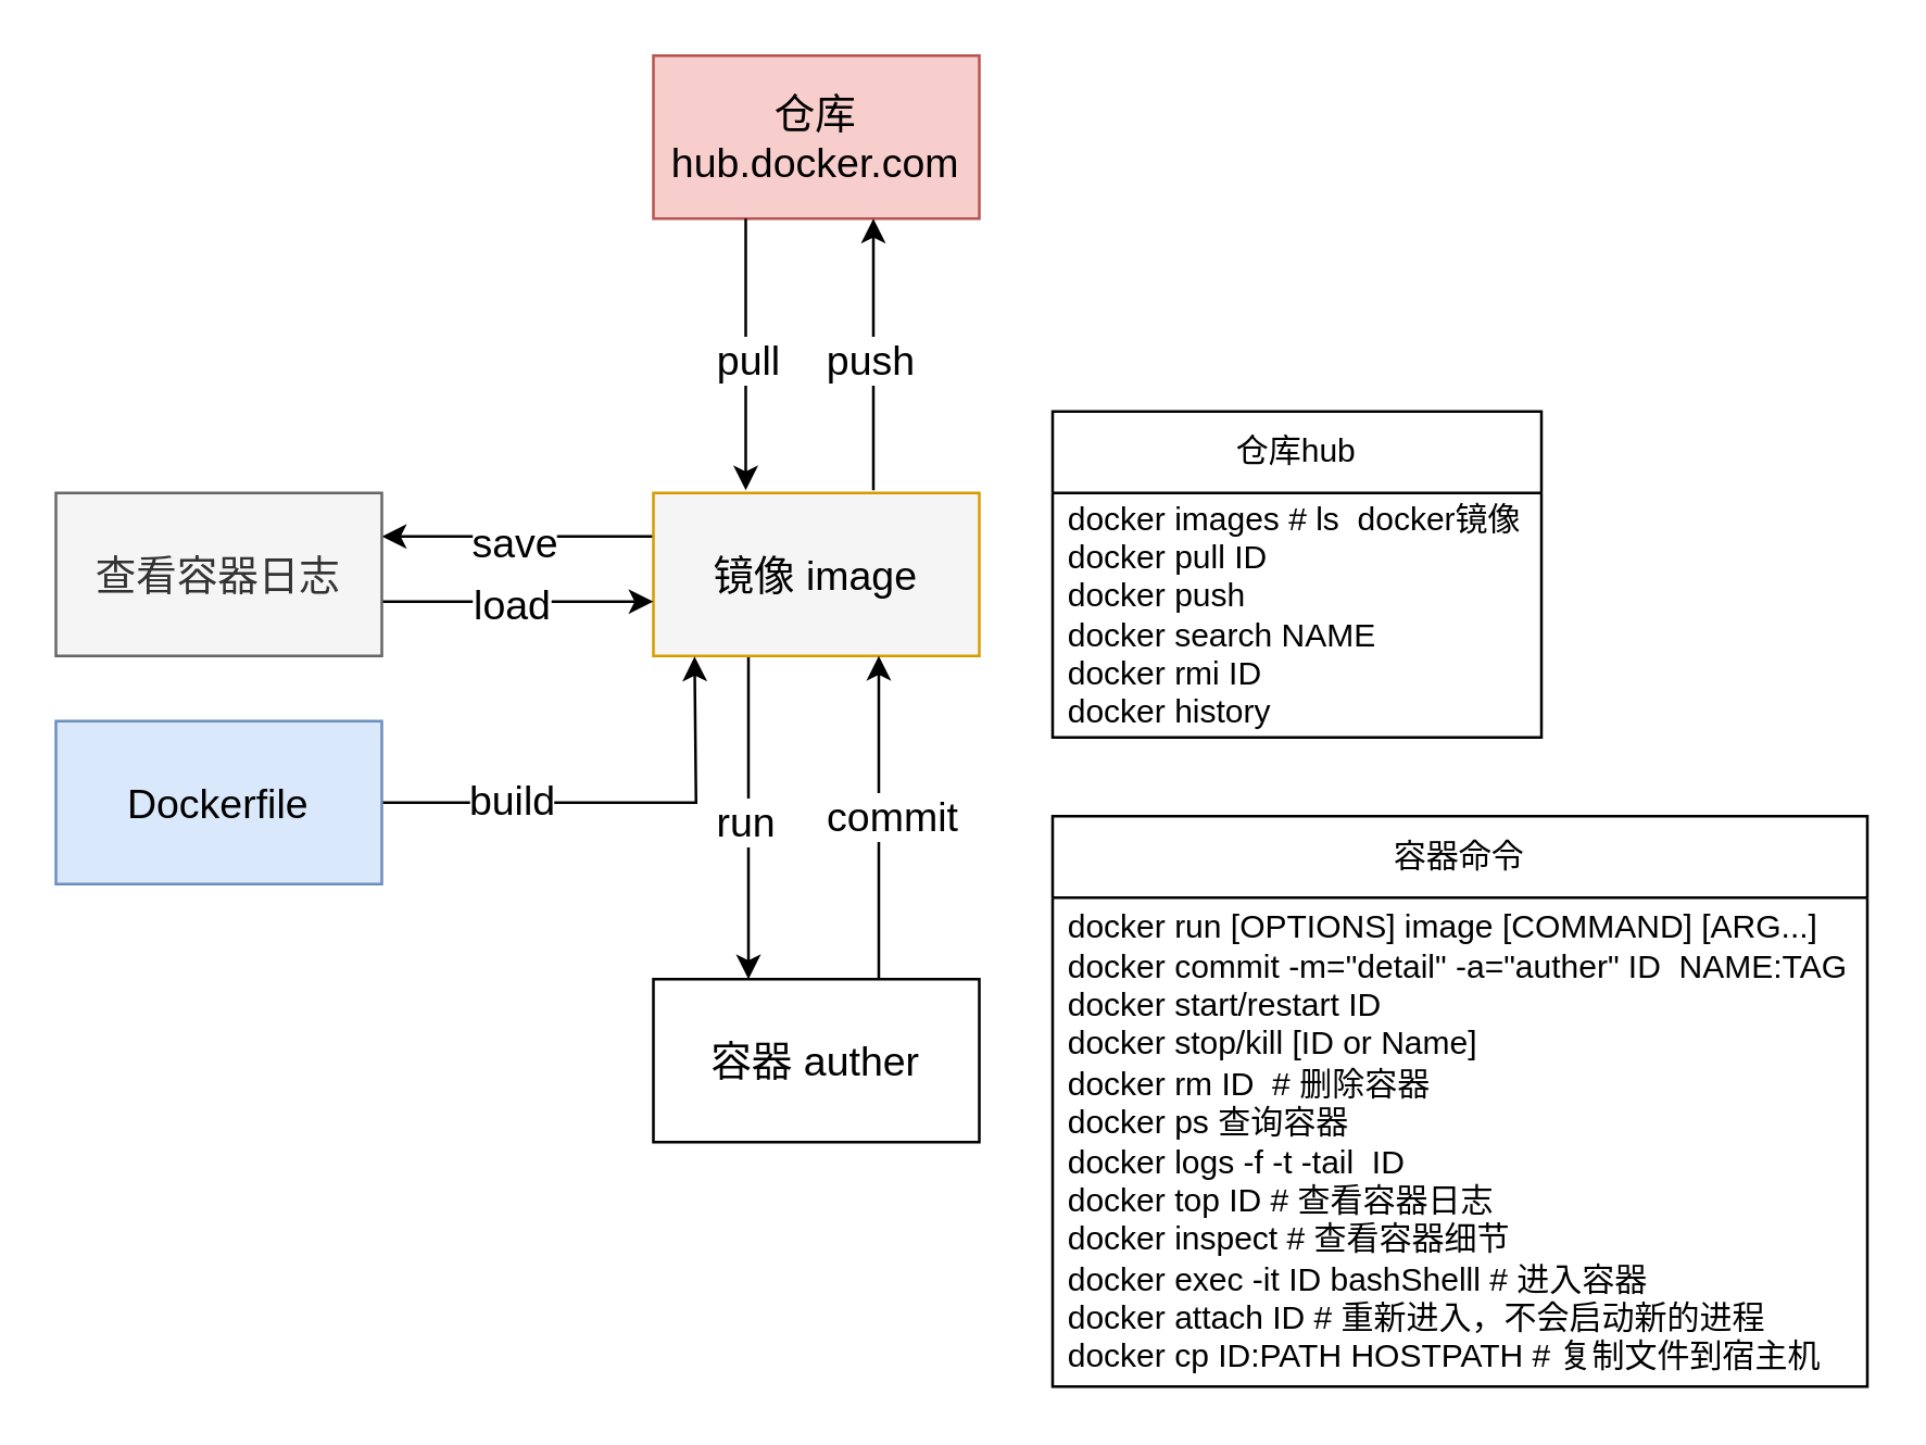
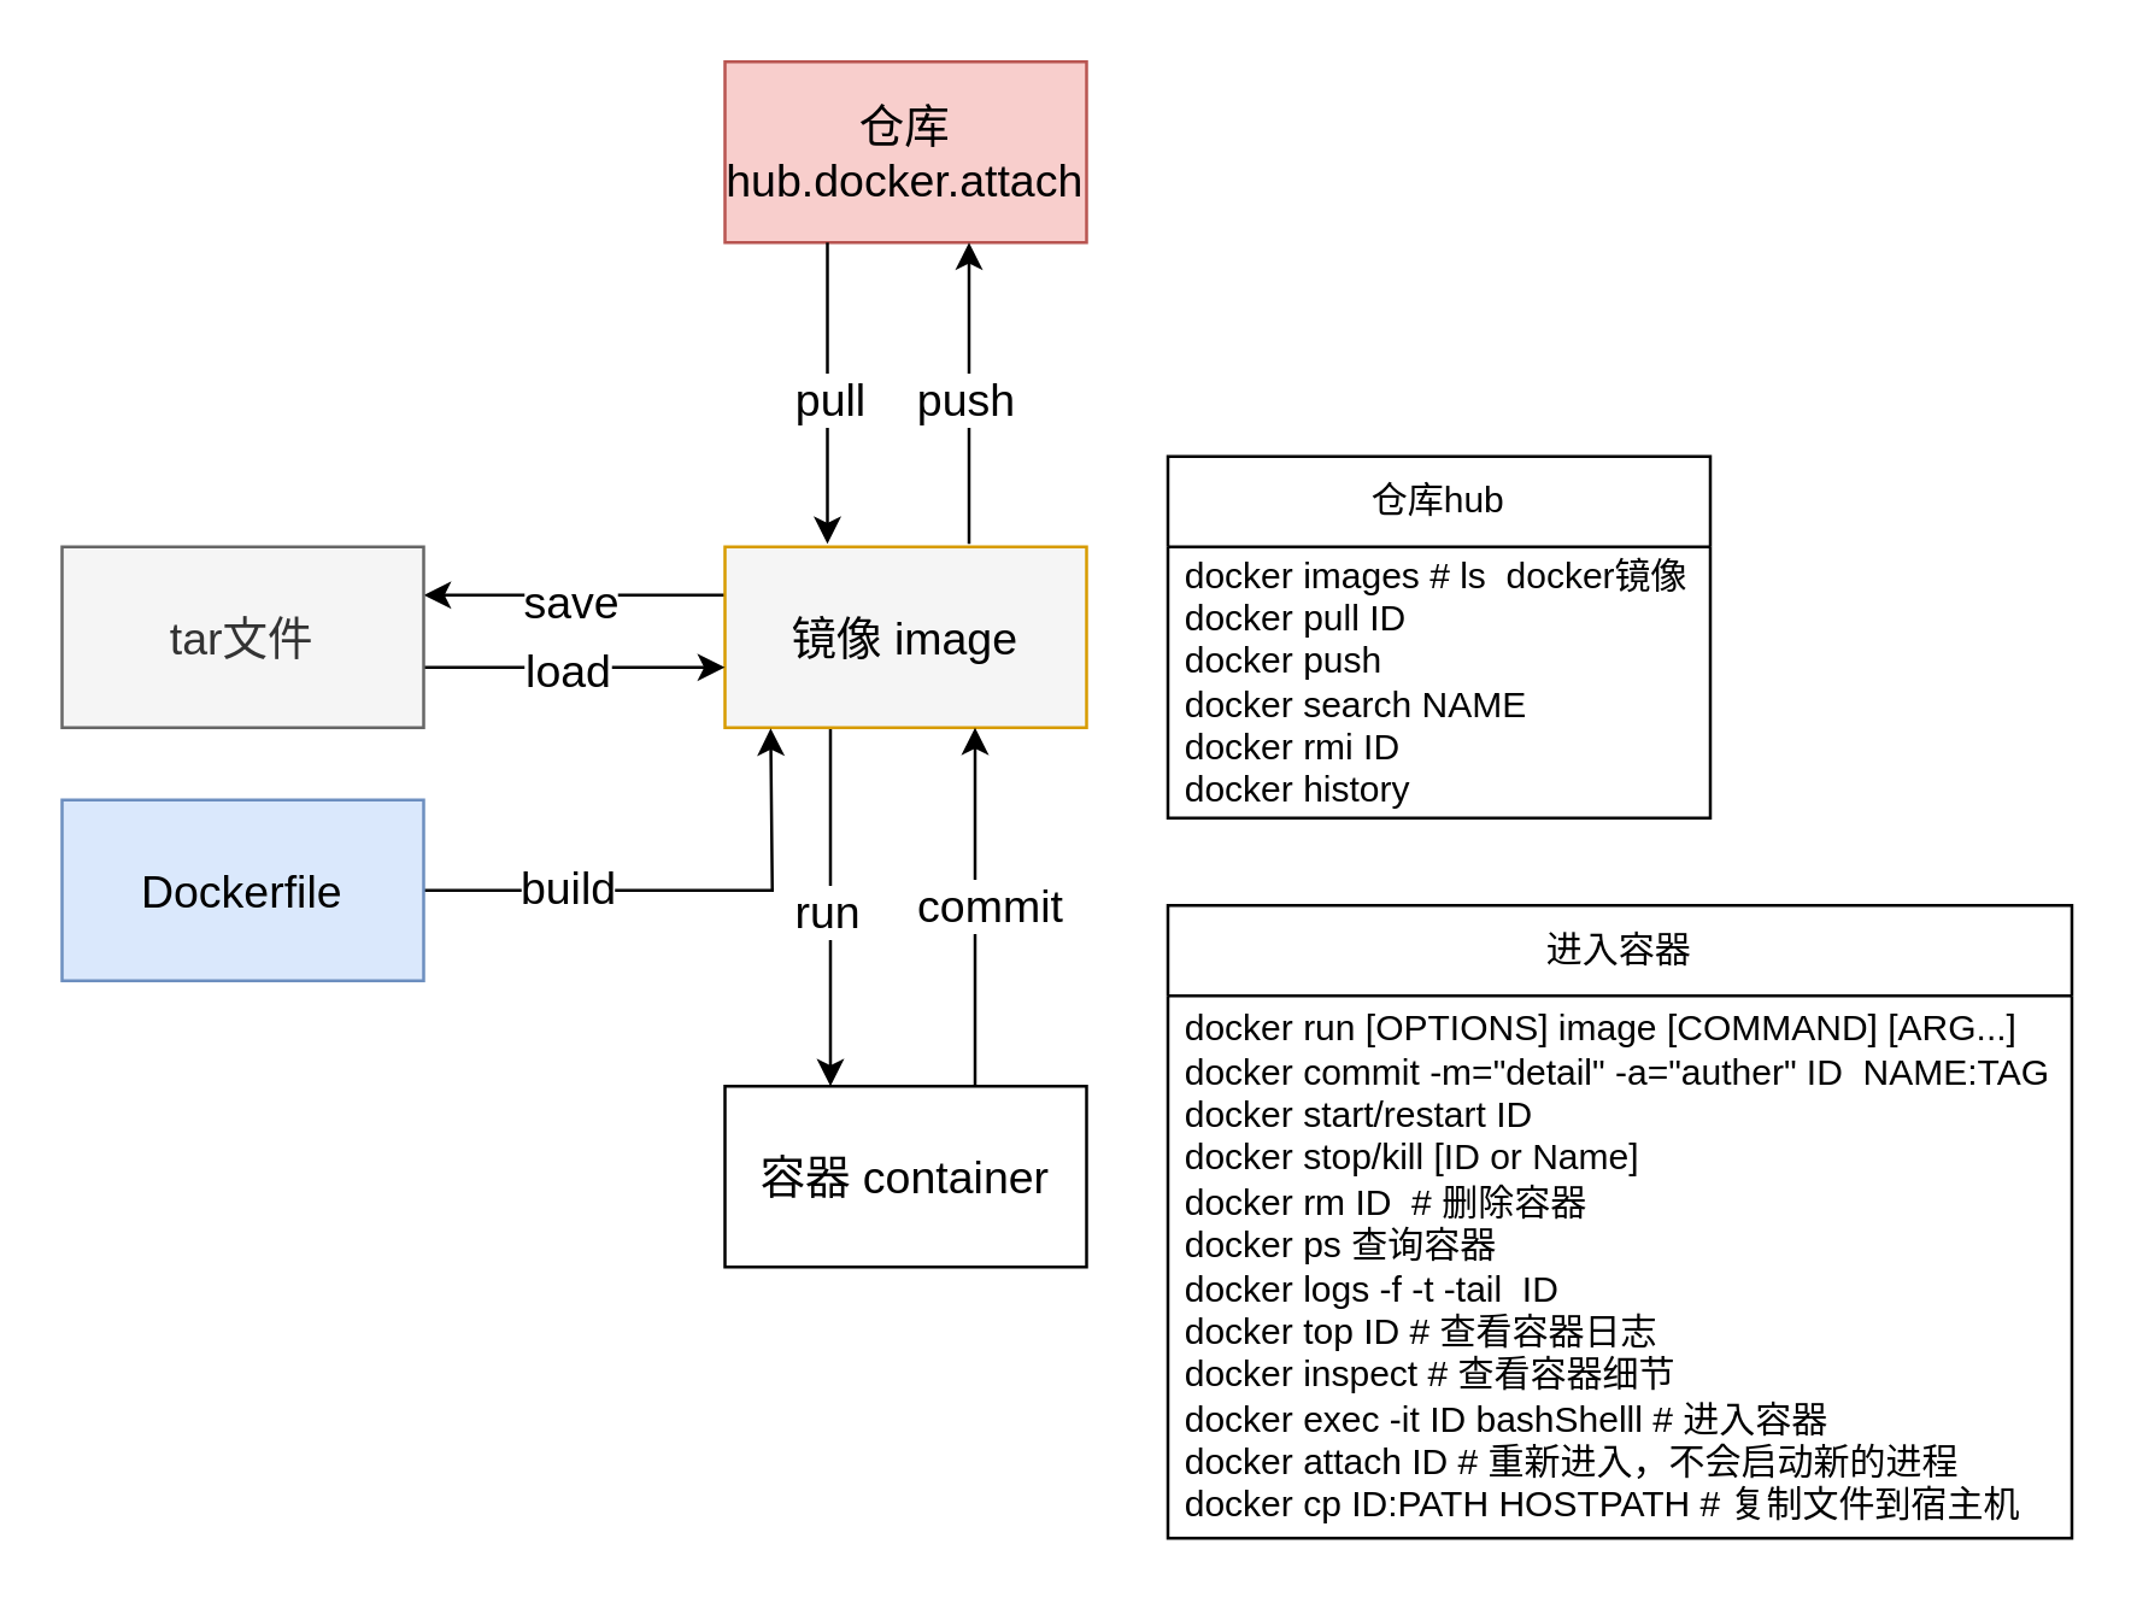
- <mxCell id="2" value="仓库&lt;br style=&quot;font-size: 15px;&quot;&gt;hub.docker.com" style="rounded=0;whiteSpace=wrap;html=1;fillColor=#f8cecc;strokeColor=#b85450;arcSize=15;fontSize=15;" vertex="1" parent="1"><mxGeometry x="240" y="20" width="120" height="60" as="geometry" /></mxCell>
+ <mxCell id="2" value="仓库&lt;br style=&quot;font-size: 15px;&quot;&gt;hub.docker.attach" style="rounded=0;whiteSpace=wrap;html=1;fillColor=#f8cecc;strokeColor=#b85450;arcSize=15;fontSize=15;" vertex="1" parent="1"><mxGeometry x="240" y="20" width="120" height="60" as="geometry" /></mxCell>
- <mxCell id="13" value="查看容器日志" style="rounded=0;whiteSpace=wrap;html=1;fillColor=#f5f5f5;fontColor=#333333;strokeColor=#666666;arcSize=15;fontSize=15;" vertex="1" parent="1"><mxGeometry x="20" y="181" width="120" height="60" as="geometry" /></mxCell>
+ <mxCell id="13" value="tar文件" style="rounded=0;whiteSpace=wrap;html=1;fillColor=#f5f5f5;fontColor=#333333;strokeColor=#666666;arcSize=15;fontSize=15;" vertex="1" parent="1"><mxGeometry x="20" y="181" width="120" height="60" as="geometry" /></mxCell>
- <mxCell id="23" value="容器命令" style="swimlane;fontStyle=0;childLayout=stackLayout;horizontal=1;startSize=30;horizontalStack=0;resizeParent=1;resizeParentMax=0;resizeLast=0;collapsible=1;marginBottom=0;whiteSpace=wrap;html=1;" vertex="1" parent="1"><mxGeometry x="387" y="300" width="300" height="210" as="geometry" /></mxCell>
+ <mxCell id="23" value="进入容器" style="swimlane;fontStyle=0;childLayout=stackLayout;horizontal=1;startSize=30;horizontalStack=0;resizeParent=1;resizeParentMax=0;resizeLast=0;collapsible=1;marginBottom=0;whiteSpace=wrap;html=1;" vertex="1" parent="1"><mxGeometry x="387" y="300" width="300" height="210" as="geometry" /></mxCell>
- <mxCell id="16" value="容器 auther" style="rounded=0;whiteSpace=wrap;html=1;arcSize=15;fontSize=15;" vertex="1" parent="1"><mxGeometry x="240" y="360" width="120" height="60" as="geometry" /></mxCell>
+ <mxCell id="16" value="容器 container" style="rounded=0;whiteSpace=wrap;html=1;arcSize=15;fontSize=15;" vertex="1" parent="1"><mxGeometry x="240" y="360" width="120" height="60" as="geometry" /></mxCell>
